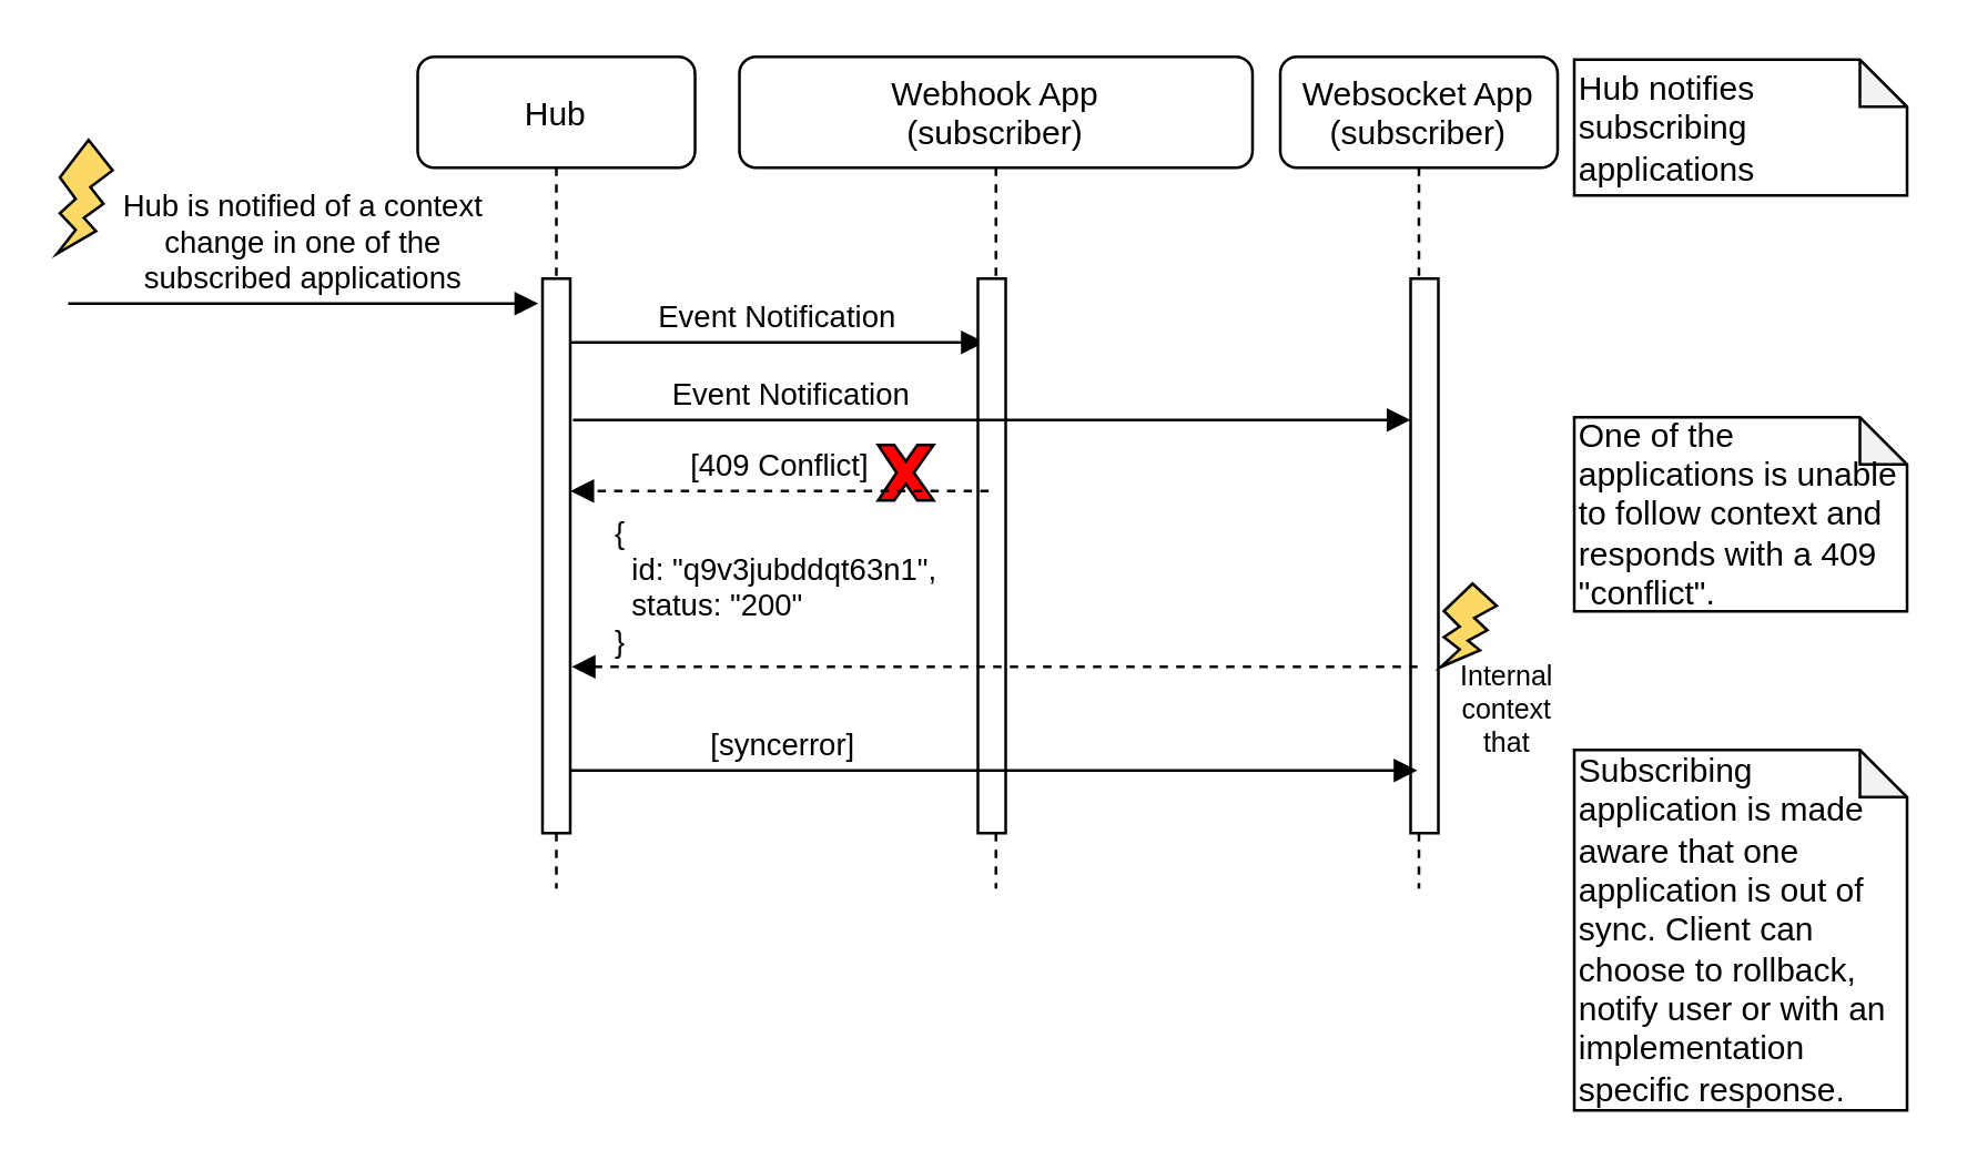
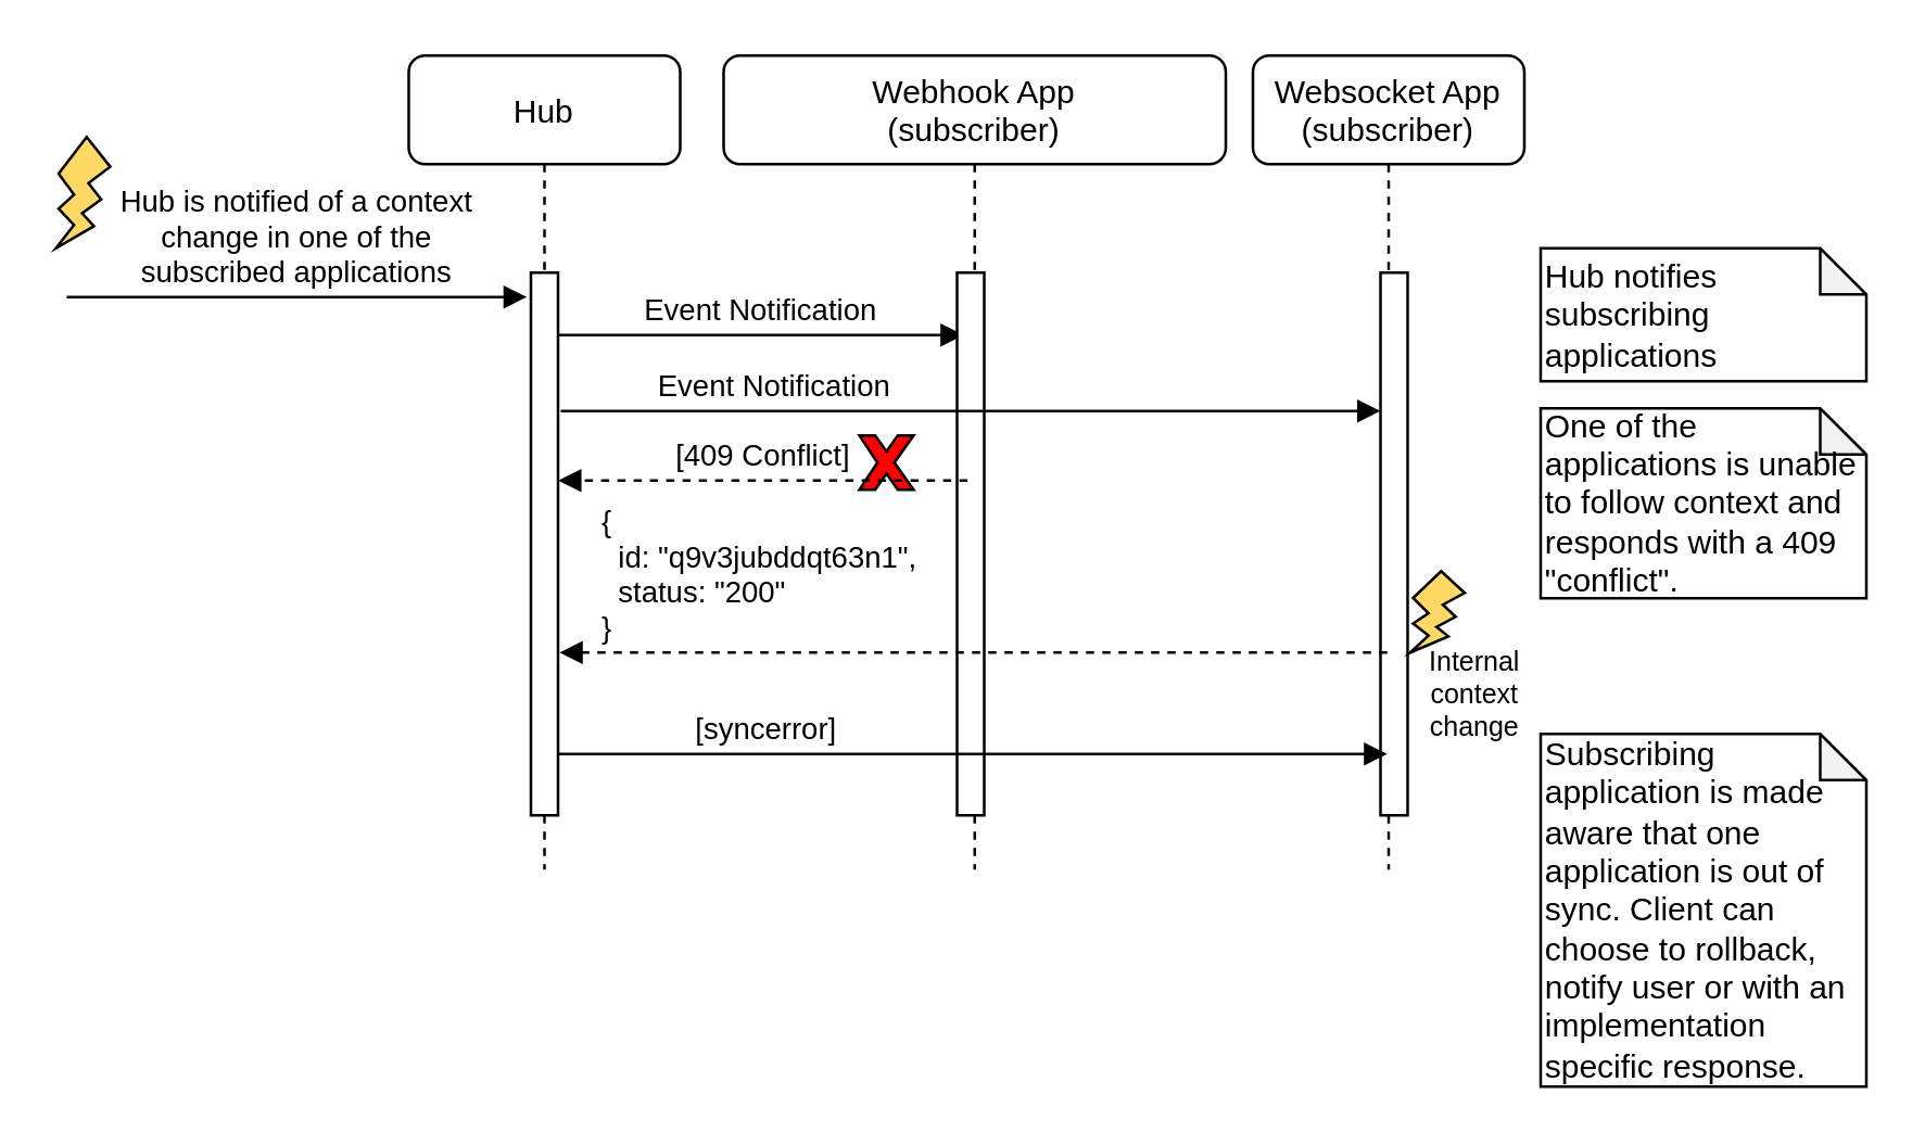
- <mxCell id="6" value="Hub notifies subscribing applications" style="shape=note;whiteSpace=wrap;html=1;backgroundOutline=1;darkOpacity=0.05;rounded=1;align=left;size=17;" parent="1" vertex="1"><mxGeometry x="567" y="21" width="120" height="49" as="geometry" /></mxCell>
+ <mxCell id="6" value="Hub notifies subscribing applications" style="shape=note;whiteSpace=wrap;html=1;backgroundOutline=1;darkOpacity=0.05;rounded=1;align=left;size=17;" parent="1" vertex="1"><mxGeometry x="567" y="91" width="120" height="49" as="geometry" /></mxCell>
- <mxCell id="15" value="Internal context that" style="text;html=1;strokeColor=none;fillColor=none;align=center;verticalAlign=middle;whiteSpace=wrap;rounded=0;fontSize=10;" parent="1" vertex="1"><mxGeometry x="523" y="245" width="40" height="20" as="geometry" /></mxCell>
+ <mxCell id="15" value="Internal context change" style="text;html=1;strokeColor=none;fillColor=none;align=center;verticalAlign=middle;whiteSpace=wrap;rounded=0;fontSize=10;" parent="1" vertex="1"><mxGeometry x="523" y="245" width="40" height="20" as="geometry" /></mxCell>
